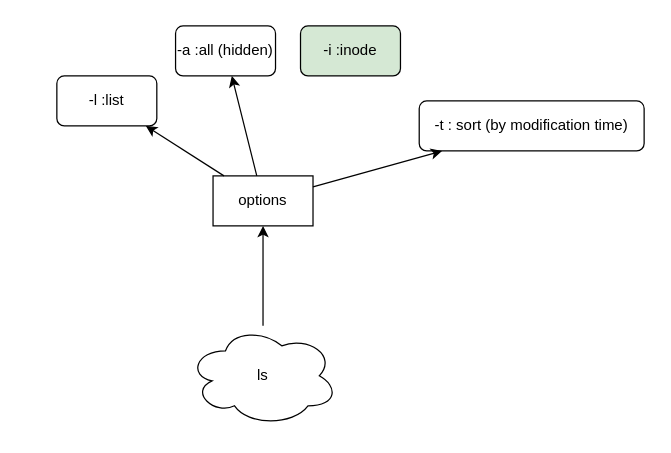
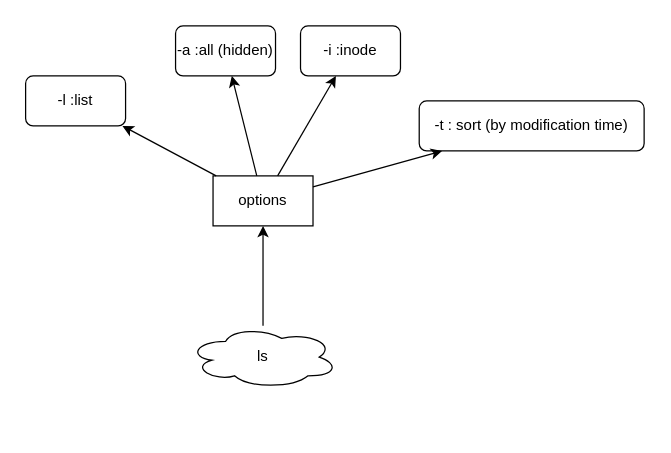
- <mxCell id="9" value="-i :inode" style="rounded=1;whiteSpace=wrap;html=1;fillColor=#d5e8d4;" vertex="1" parent="1"><mxGeometry x="240" y="20" width="80" height="40" as="geometry" /></mxCell>
+ <mxCell id="9" value="-i :inode" style="rounded=1;whiteSpace=wrap;html=1;" vertex="1" parent="1"><mxGeometry x="240" y="20" width="80" height="40" as="geometry" /></mxCell>
- <mxCell id="5" value="-l :list" style="rounded=1;whiteSpace=wrap;html=1;" vertex="1" parent="1"><mxGeometry x="45" y="60" width="80" height="40" as="geometry" /></mxCell>
+ <mxCell id="5" value="-l :list" style="rounded=1;whiteSpace=wrap;html=1;" vertex="1" parent="1"><mxGeometry x="20" y="60" width="80" height="40" as="geometry" /></mxCell>
+ <mxCell id="10" value="" style="endArrow=classic;html=1;" edge="1" parent="1" source="3" target="9"><mxGeometry width="50" height="50" relative="1" as="geometry"><mxPoint x="215" y="150" as="sourcePoint" /><mxPoint x="195" y="70" as="targetPoint" /></mxGeometry></mxCell>
- <mxCell id="2" value="ls" style="ellipse;shape=cloud;whiteSpace=wrap;html=1;" vertex="1" parent="1"><mxGeometry x="150" y="260" width="120" height="80" as="geometry" /></mxCell>
+ <mxCell id="2" value="ls" style="ellipse;shape=cloud;whiteSpace=wrap;html=1;" vertex="1" parent="1"><mxGeometry x="150" y="260" width="120" height="50" as="geometry" /></mxCell>
